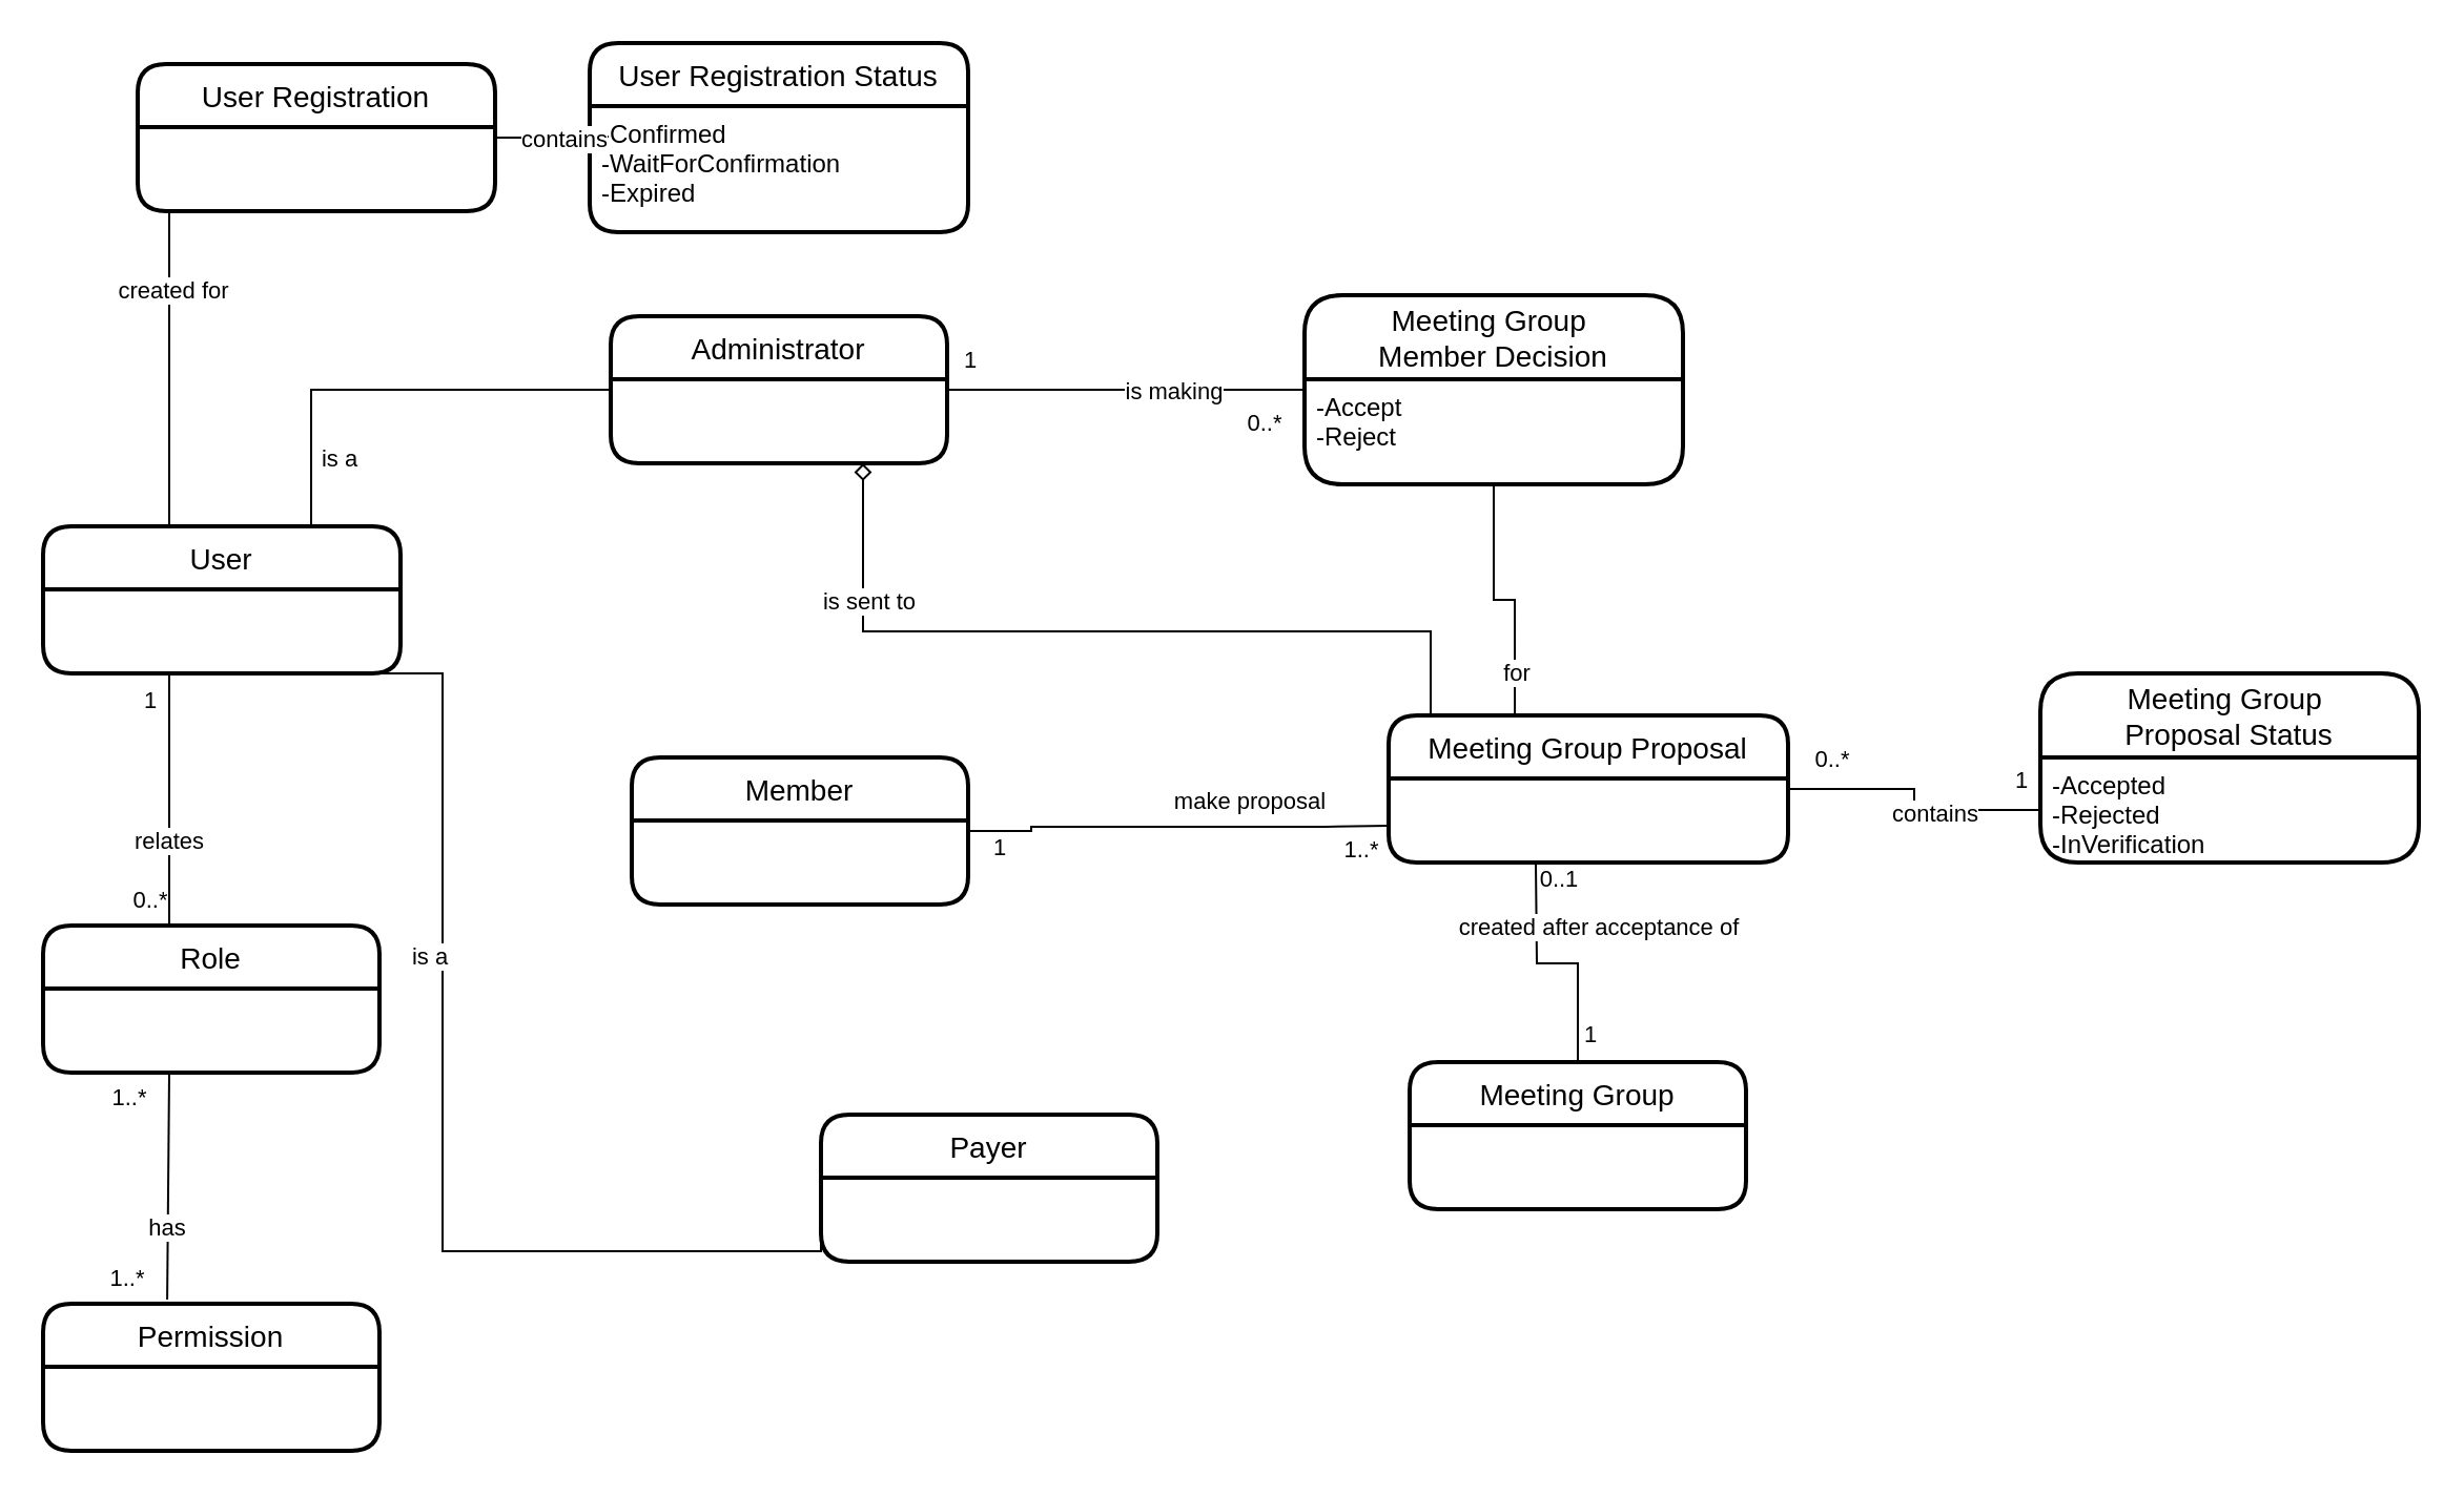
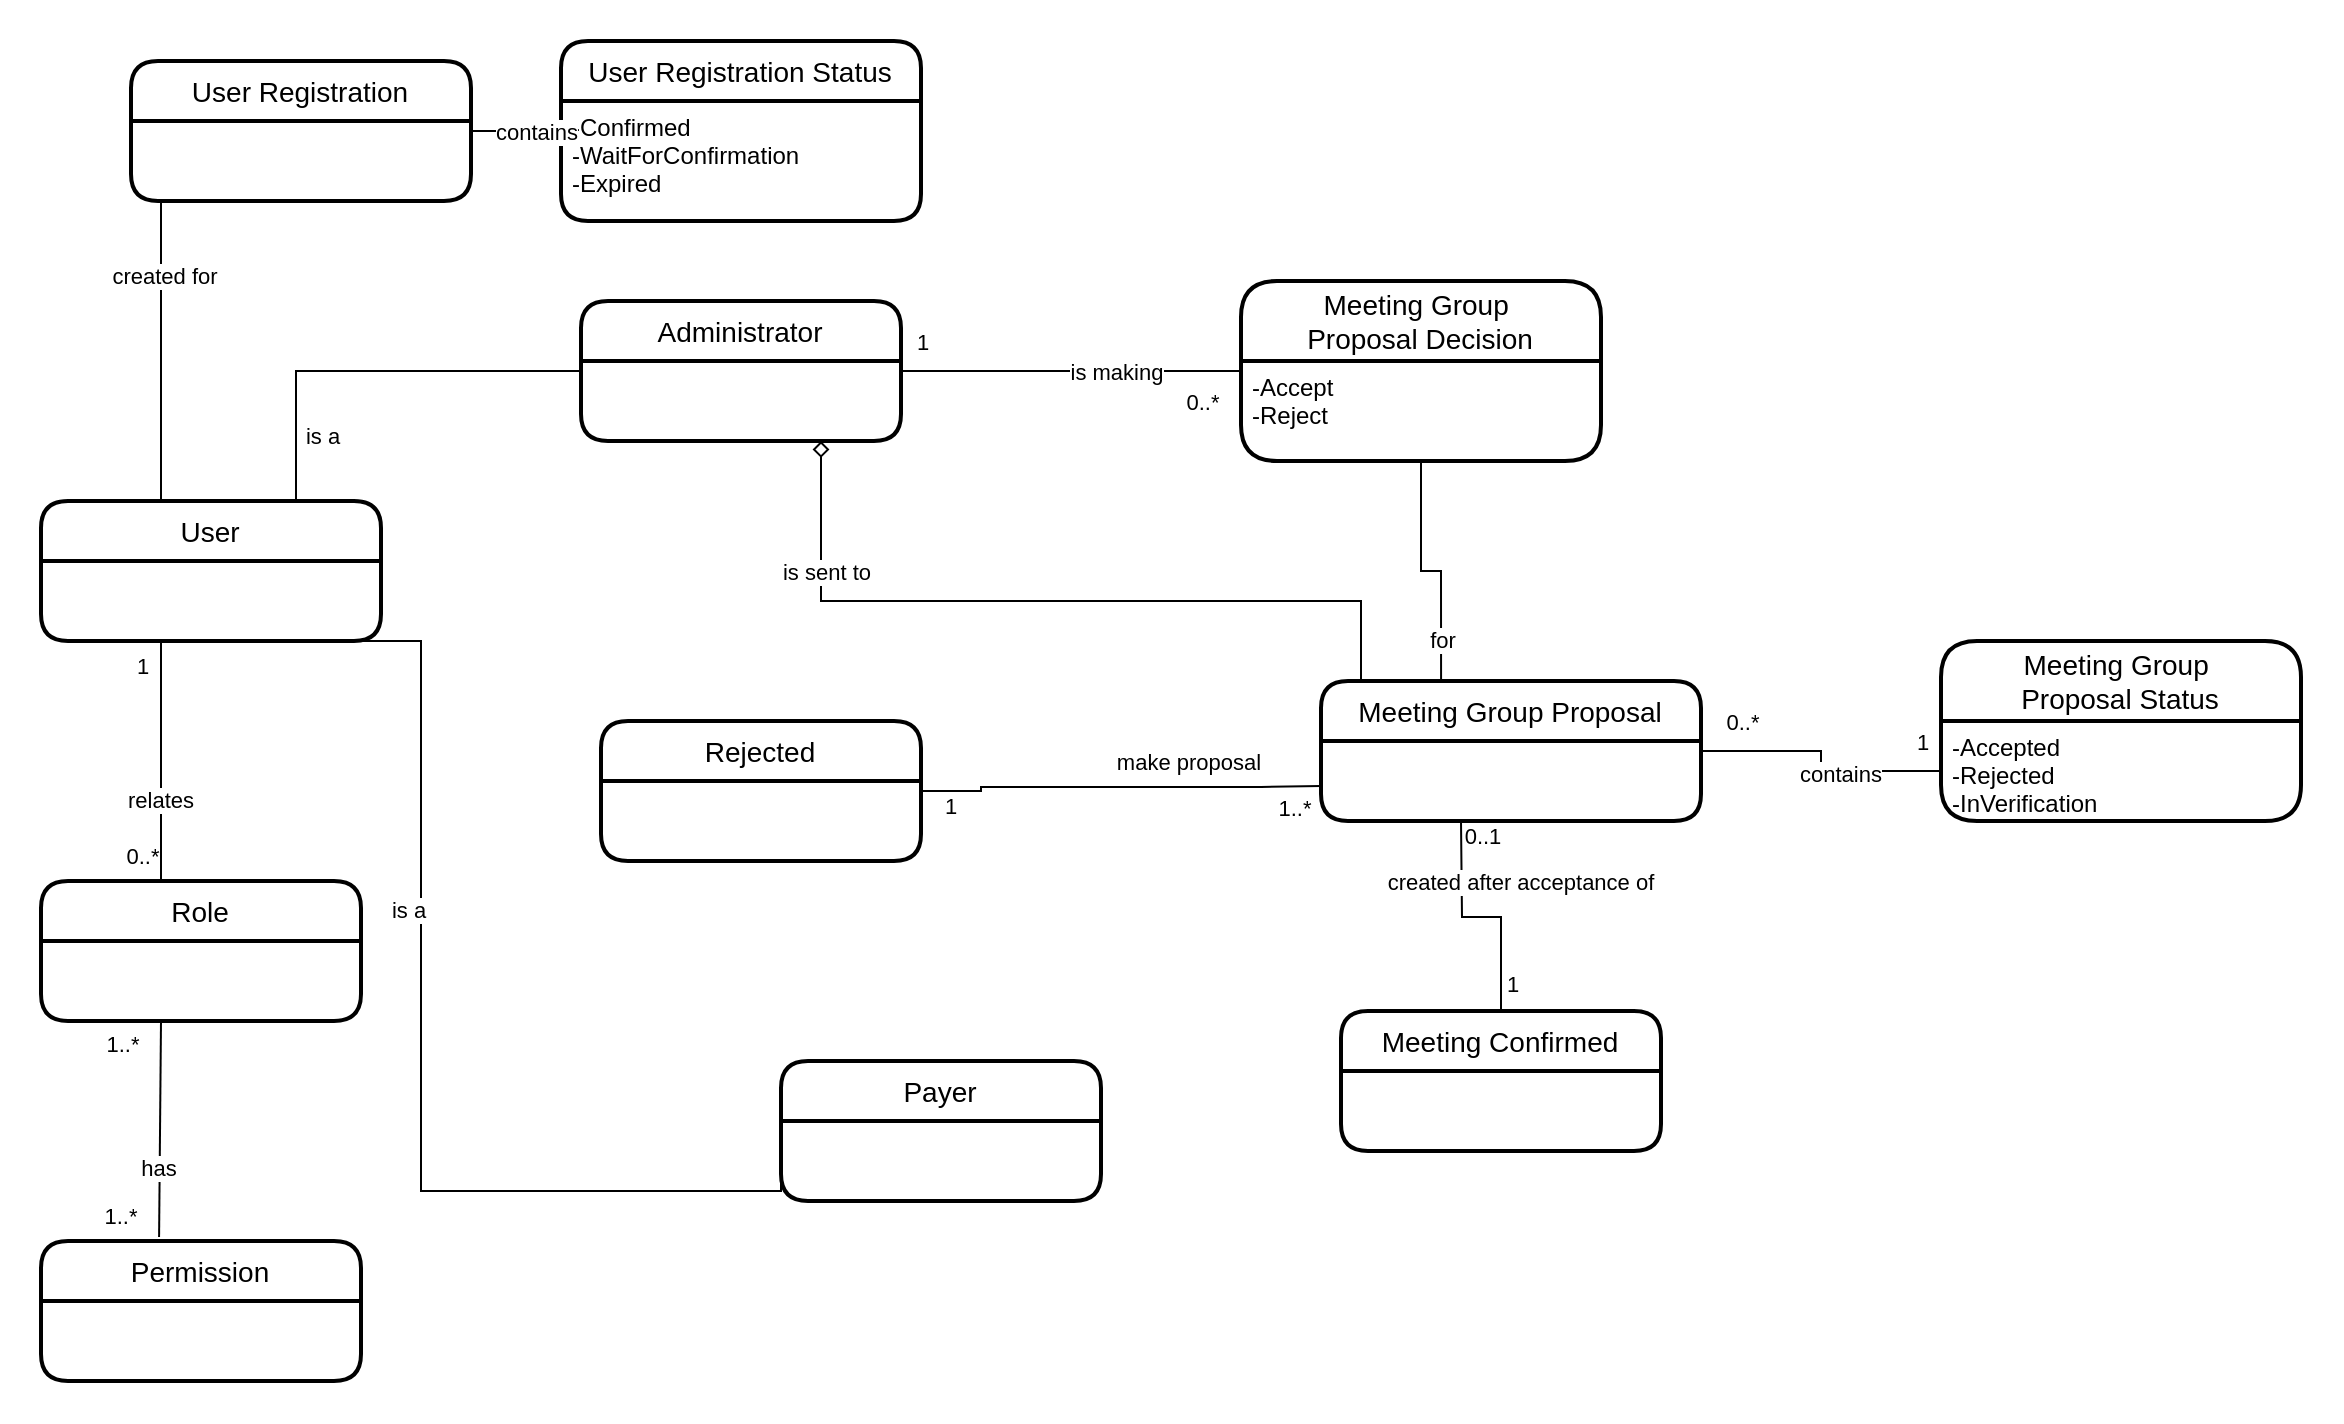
- <mxCell id="46" value="Meeting Group &#10;Member Decision" style="swimlane;childLayout=stackLayout;horizontal=1;startSize=40;horizontalStack=0;rounded=1;fontSize=14;fontStyle=0;strokeWidth=2;resizeParent=0;resizeLast=1;shadow=0;dashed=0;align=center;" vertex="1" parent="1"><mxGeometry x="620" y="140" width="180" height="90" as="geometry" /></mxCell>
+ <mxCell id="46" value="Meeting Group &#10;Proposal Decision" style="swimlane;childLayout=stackLayout;horizontal=1;startSize=40;horizontalStack=0;rounded=1;fontSize=14;fontStyle=0;strokeWidth=2;resizeParent=0;resizeLast=1;shadow=0;dashed=0;align=center;" vertex="1" parent="1"><mxGeometry x="620" y="140" width="180" height="90" as="geometry" /></mxCell>
- <mxCell id="10" value="Member" style="swimlane;childLayout=stackLayout;horizontal=1;startSize=30;horizontalStack=0;rounded=1;fontSize=14;fontStyle=0;strokeWidth=2;resizeParent=0;resizeLast=1;shadow=0;dashed=0;align=center;" parent="1" vertex="1"><mxGeometry x="300" y="360" width="160" height="70" as="geometry"><mxRectangle x="160" y="130" width="60" height="30" as="alternateBounds" /></mxGeometry></mxCell>
+ <mxCell id="10" value="Rejected" style="swimlane;childLayout=stackLayout;horizontal=1;startSize=30;horizontalStack=0;rounded=1;fontSize=14;fontStyle=0;strokeWidth=2;resizeParent=0;resizeLast=1;shadow=0;dashed=0;align=center;" parent="1" vertex="1"><mxGeometry x="300" y="360" width="160" height="70" as="geometry"><mxRectangle x="160" y="130" width="60" height="30" as="alternateBounds" /></mxGeometry></mxCell>
- <mxCell id="34" value="Meeting Group" style="swimlane;childLayout=stackLayout;horizontal=1;startSize=30;horizontalStack=0;rounded=1;fontSize=14;fontStyle=0;strokeWidth=2;resizeParent=0;resizeLast=1;shadow=0;dashed=0;align=center;" vertex="1" parent="1"><mxGeometry x="670" y="505" width="160" height="70" as="geometry"><mxRectangle x="160" y="130" width="60" height="30" as="alternateBounds" /></mxGeometry></mxCell>
+ <mxCell id="34" value="Meeting Confirmed" style="swimlane;childLayout=stackLayout;horizontal=1;startSize=30;horizontalStack=0;rounded=1;fontSize=14;fontStyle=0;strokeWidth=2;resizeParent=0;resizeLast=1;shadow=0;dashed=0;align=center;" vertex="1" parent="1"><mxGeometry x="670" y="505" width="160" height="70" as="geometry"><mxRectangle x="160" y="130" width="60" height="30" as="alternateBounds" /></mxGeometry></mxCell>
